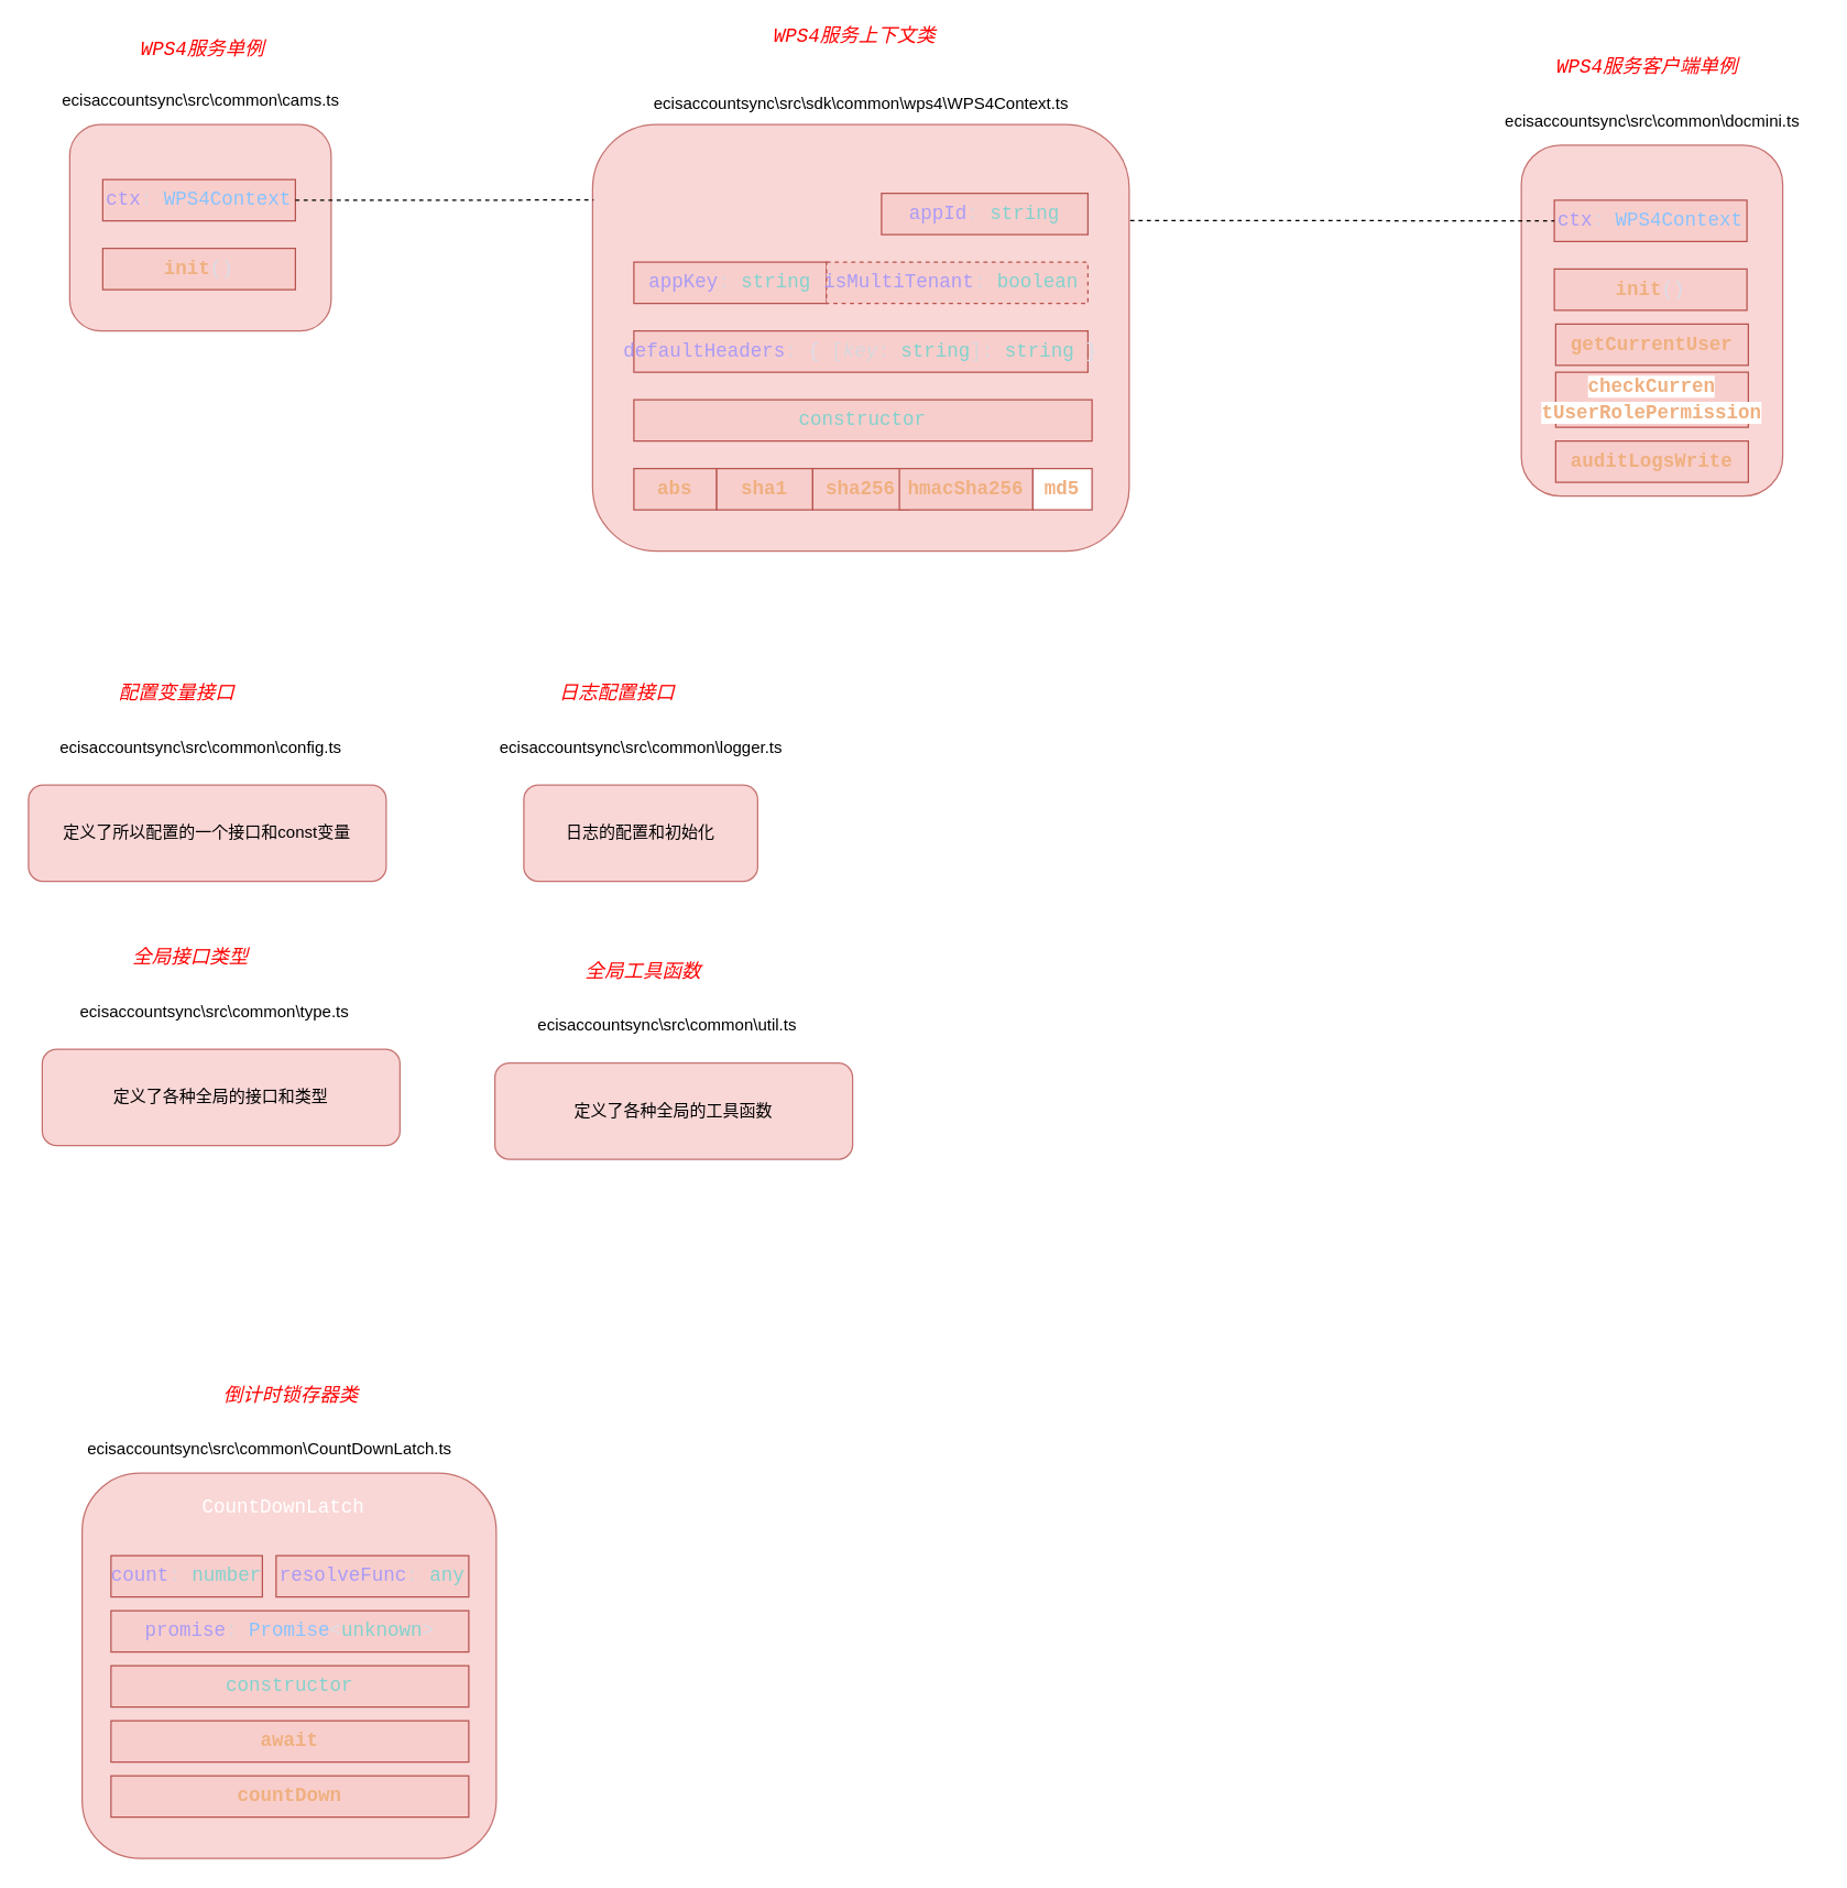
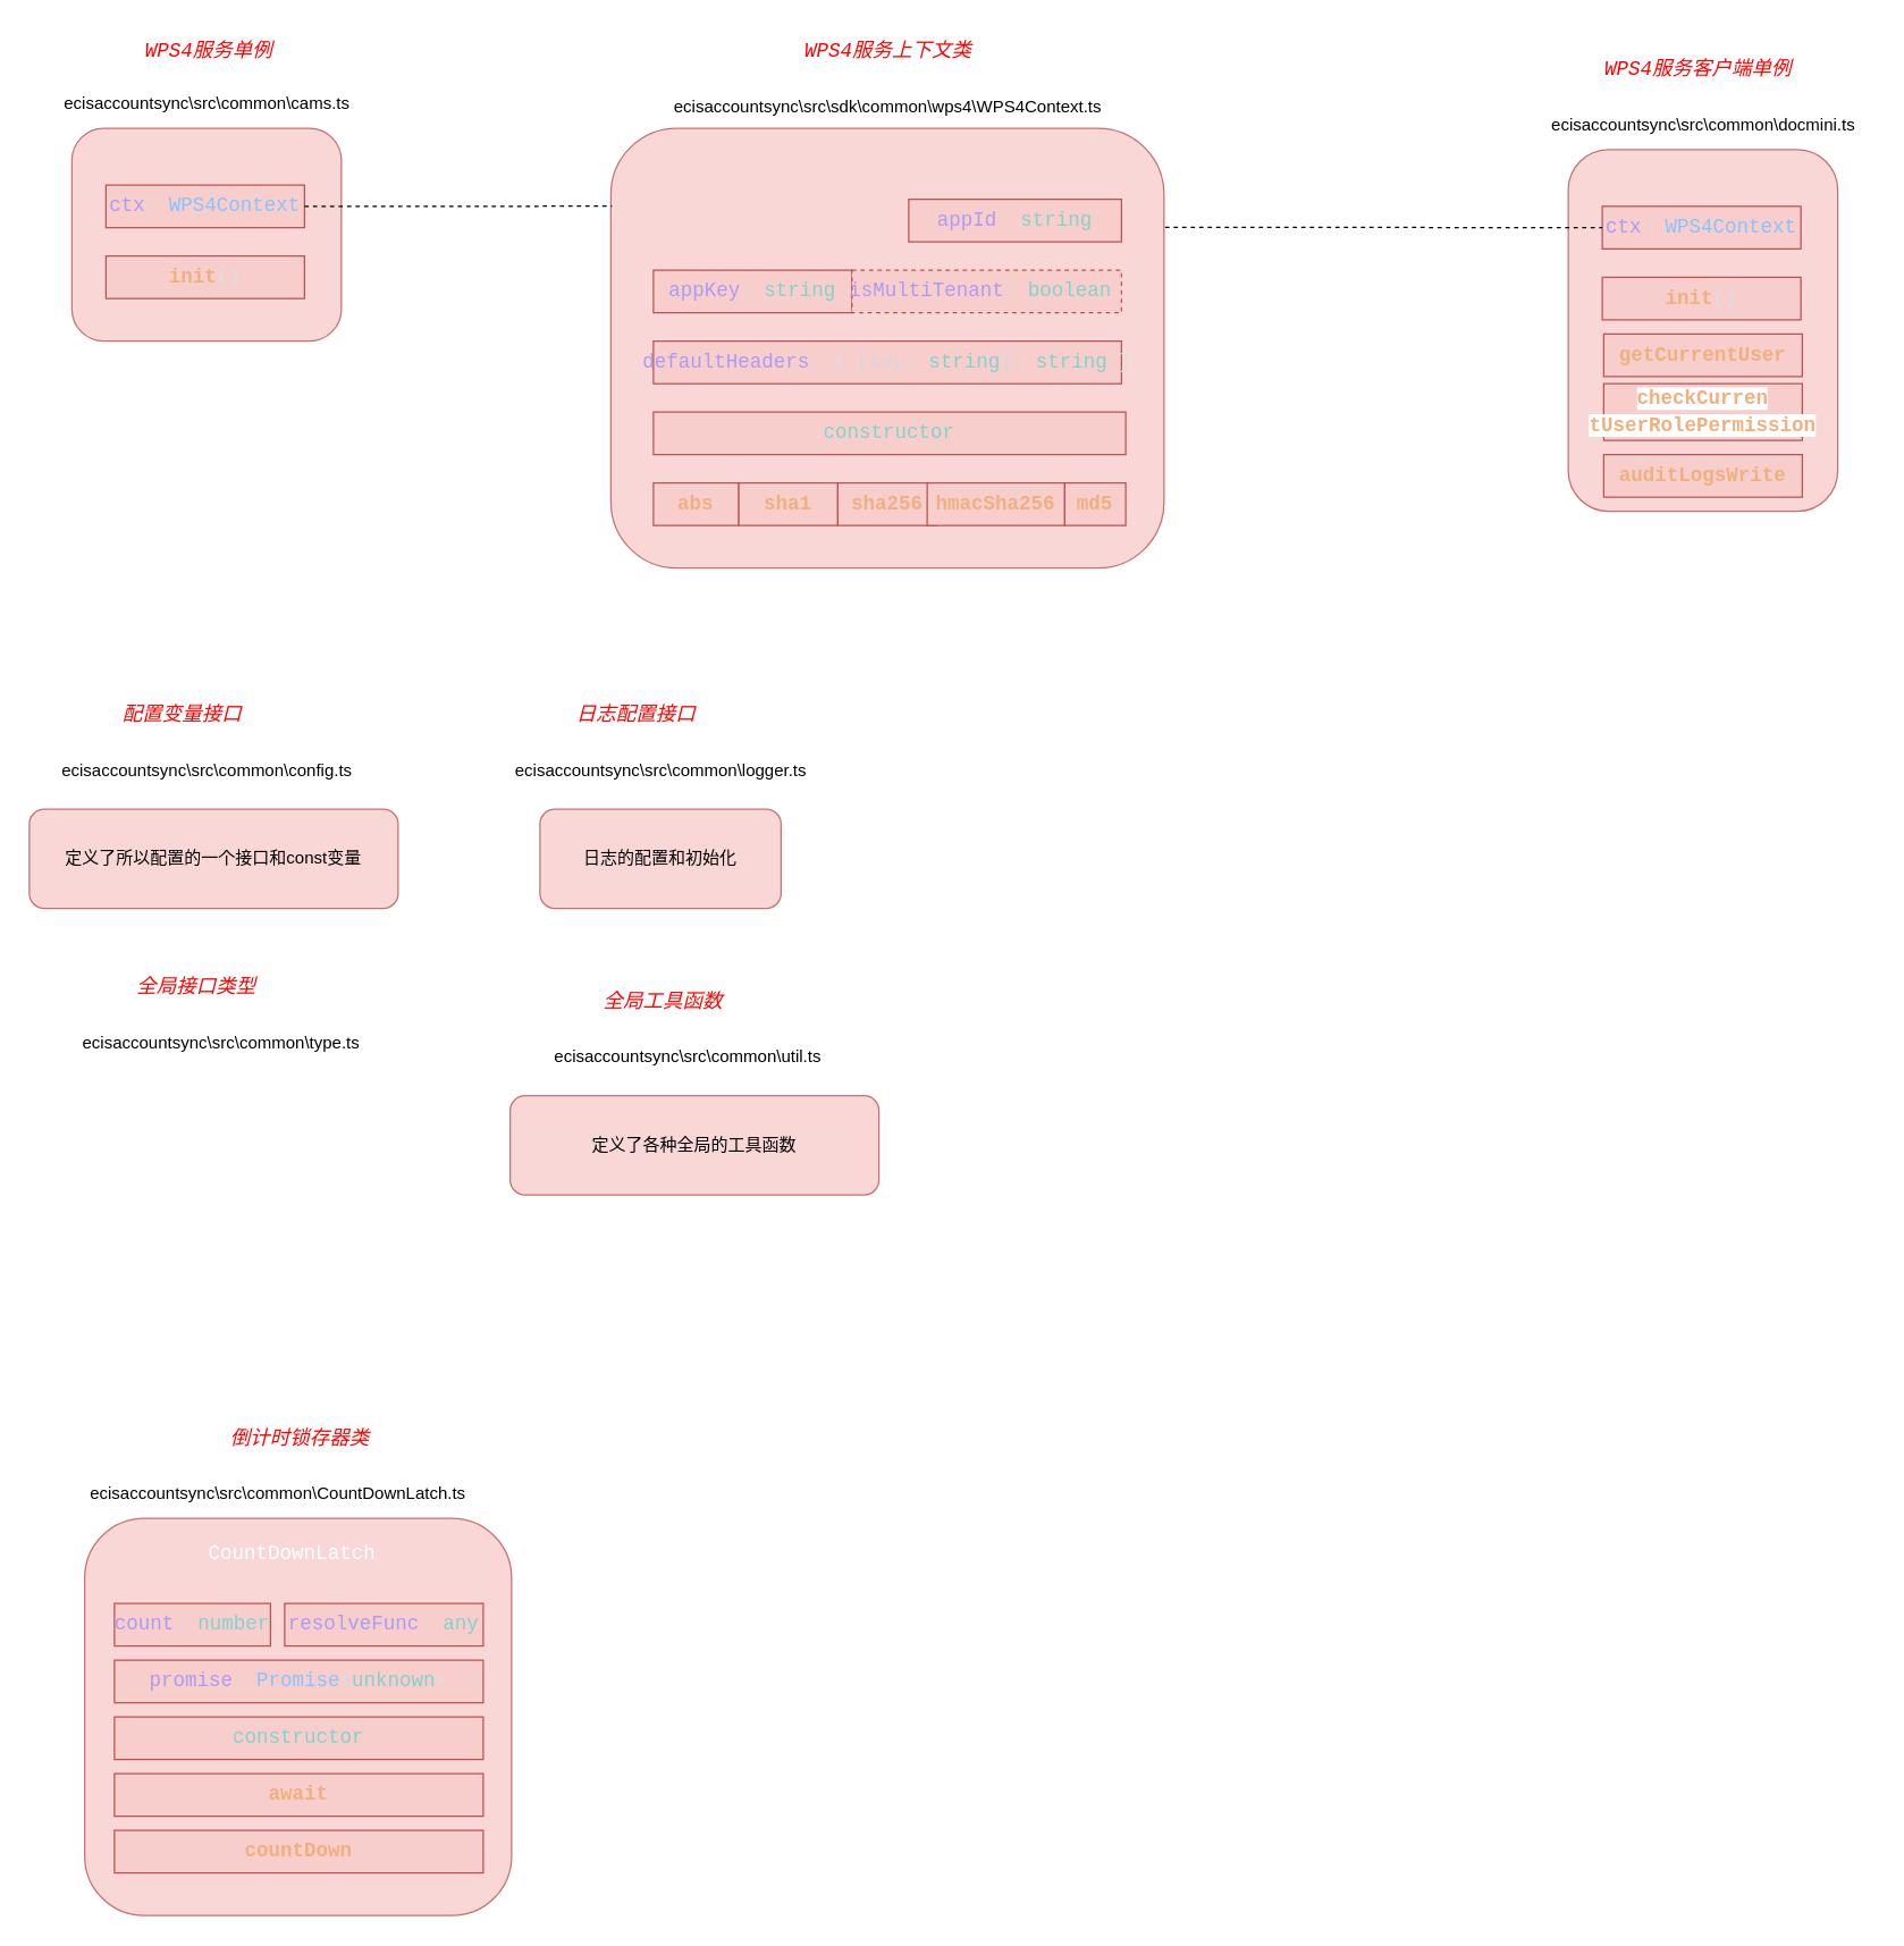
- <mxCell id="11" value="&lt;div style=&quot;font-family: Consolas, &amp;quot;Courier New&amp;quot;, monospace; font-weight: normal; font-size: 14px; line-height: 19px; white-space: pre;&quot;&gt;&lt;div style=&quot;&quot;&gt;&lt;div style=&quot;line-height: 19px;&quot;&gt;&lt;span style=&quot;font-style: italic;&quot;&gt;&lt;font style=&quot;color: rgb(255, 0, 0);&quot;&gt;WPS4服务上下文类&lt;/font&gt;&lt;/span&gt;&lt;/div&gt;&lt;/div&gt;&lt;/div&gt;" style="text;whiteSpace=wrap;html=1;" parent="1" vertex="1"><mxGeometry x="560" y="10" width="120" height="40" as="geometry" /></mxCell>
+ <mxCell id="11" value="&lt;div style=&quot;font-family: Consolas, &amp;quot;Courier New&amp;quot;, monospace; font-weight: normal; font-size: 14px; line-height: 19px; white-space: pre;&quot;&gt;&lt;div style=&quot;&quot;&gt;&lt;div style=&quot;line-height: 19px;&quot;&gt;&lt;span style=&quot;font-style: italic;&quot;&gt;&lt;font style=&quot;color: rgb(255, 0, 0);&quot;&gt;WPS4服务上下文类&lt;/font&gt;&lt;/span&gt;&lt;/div&gt;&lt;/div&gt;&lt;/div&gt;" style="text;whiteSpace=wrap;html=1;" parent="1" vertex="1"><mxGeometry x="565" y="20" width="120" height="40" as="geometry" /></mxCell>
- <mxCell id="21" value="&lt;div style=&quot;color: rgb(216, 222, 233); font-family: Consolas, &amp;quot;Courier New&amp;quot;, monospace; font-size: 14px; line-height: 19px; white-space: pre;&quot;&gt;&lt;div style=&quot;line-height: 19px;&quot;&gt;&lt;div style=&quot;line-height: 19px;&quot;&gt;&lt;div style=&quot;line-height: 19px;&quot;&gt;&lt;span style=&quot;color: rgb(239, 176, 128); font-weight: bold;&quot;&gt;md5&lt;/span&gt;&lt;/div&gt;&lt;/div&gt;&lt;/div&gt;&lt;/div&gt;" style="rounded=0;whiteSpace=wrap;html=1;fillColor=#ffffff;strokeColor=#b85450;" parent="1" vertex="1"><mxGeometry x="750" y="340" width="43" height="30" as="geometry" /></mxCell>
+ <mxCell id="21" value="&lt;div style=&quot;color: rgb(216, 222, 233); font-family: Consolas, &amp;quot;Courier New&amp;quot;, monospace; font-size: 14px; line-height: 19px; white-space: pre;&quot;&gt;&lt;div style=&quot;line-height: 19px;&quot;&gt;&lt;div style=&quot;line-height: 19px;&quot;&gt;&lt;div style=&quot;line-height: 19px;&quot;&gt;&lt;span style=&quot;color: rgb(239, 176, 128); font-weight: bold;&quot;&gt;md5&lt;/span&gt;&lt;/div&gt;&lt;/div&gt;&lt;/div&gt;&lt;/div&gt;" style="rounded=0;whiteSpace=wrap;html=1;fillColor=#f8cecc;strokeColor=#b85450;" parent="1" vertex="1"><mxGeometry x="750" y="340" width="43" height="30" as="geometry" /></mxCell>
- <mxCell id="40" value="定义了各种全局的接口和类型" style="rounded=1;whiteSpace=wrap;html=1;fillColor=#f8cecc;strokeColor=#b85450;opacity=80;" vertex="1" parent="1"><mxGeometry x="30" y="762" width="260" height="70" as="geometry" /></mxCell>
